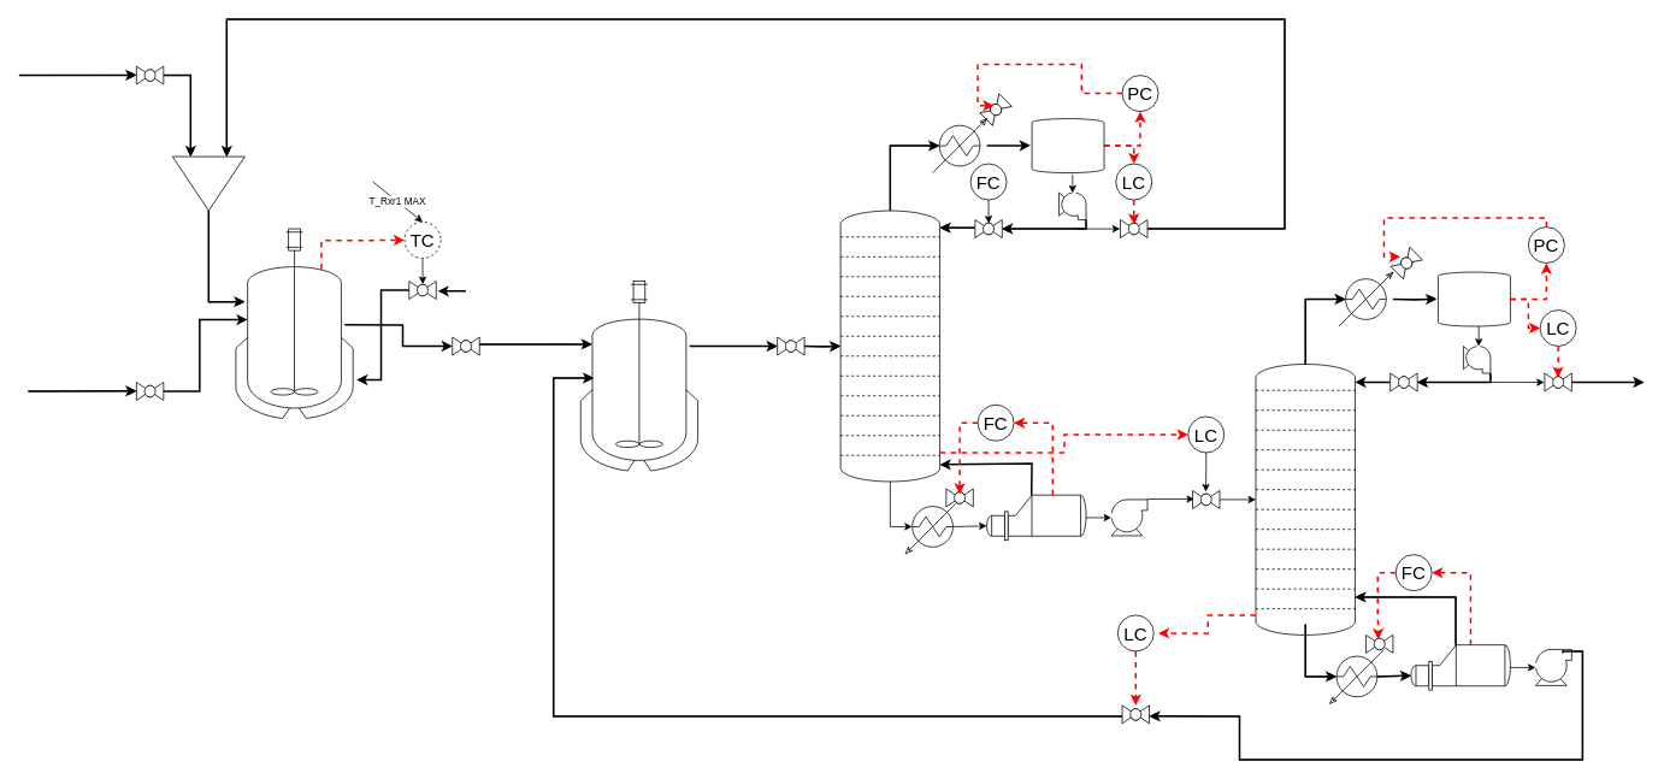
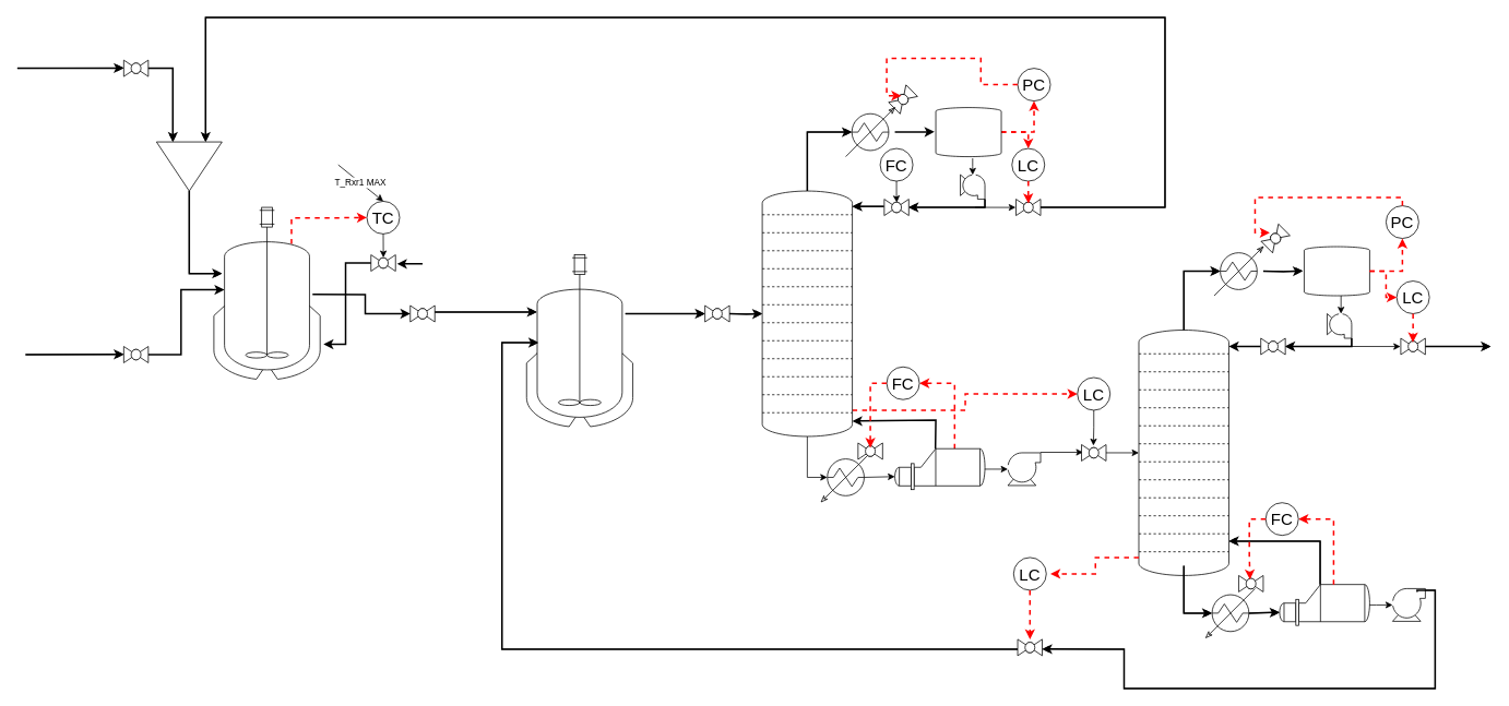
- <mxCell id="20" value="&lt;font style=&quot;font-size: 20px;&quot;&gt;TC&lt;/font&gt;" style="ellipse;whiteSpace=wrap;html=1;dashed=1;" vertex="1" parent="1"><mxGeometry x="447" y="245.5" width="40" height="40" as="geometry" /></mxCell>
+ <mxCell id="20" value="&lt;font style=&quot;font-size: 20px;&quot;&gt;TC&lt;/font&gt;" style="ellipse;whiteSpace=wrap;html=1;" vertex="1" parent="1"><mxGeometry x="447" y="245.5" width="40" height="40" as="geometry" /></mxCell>
